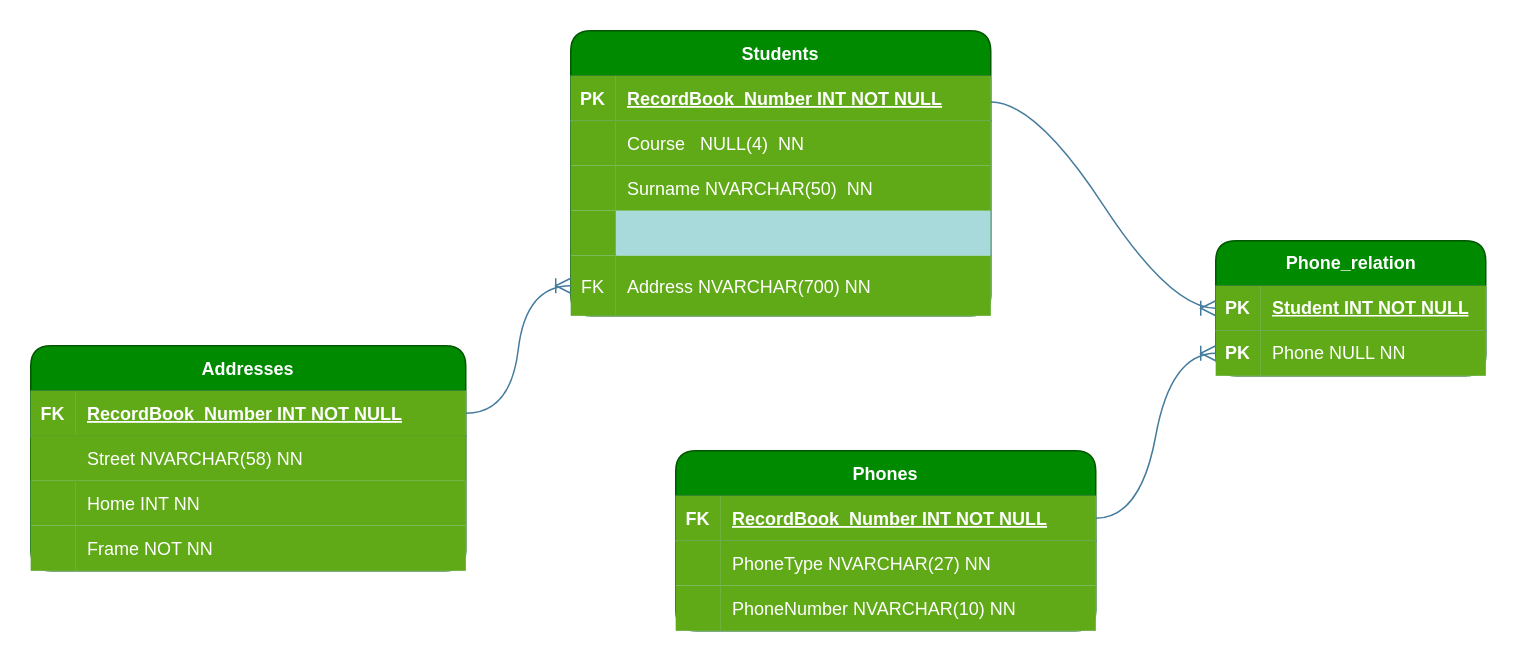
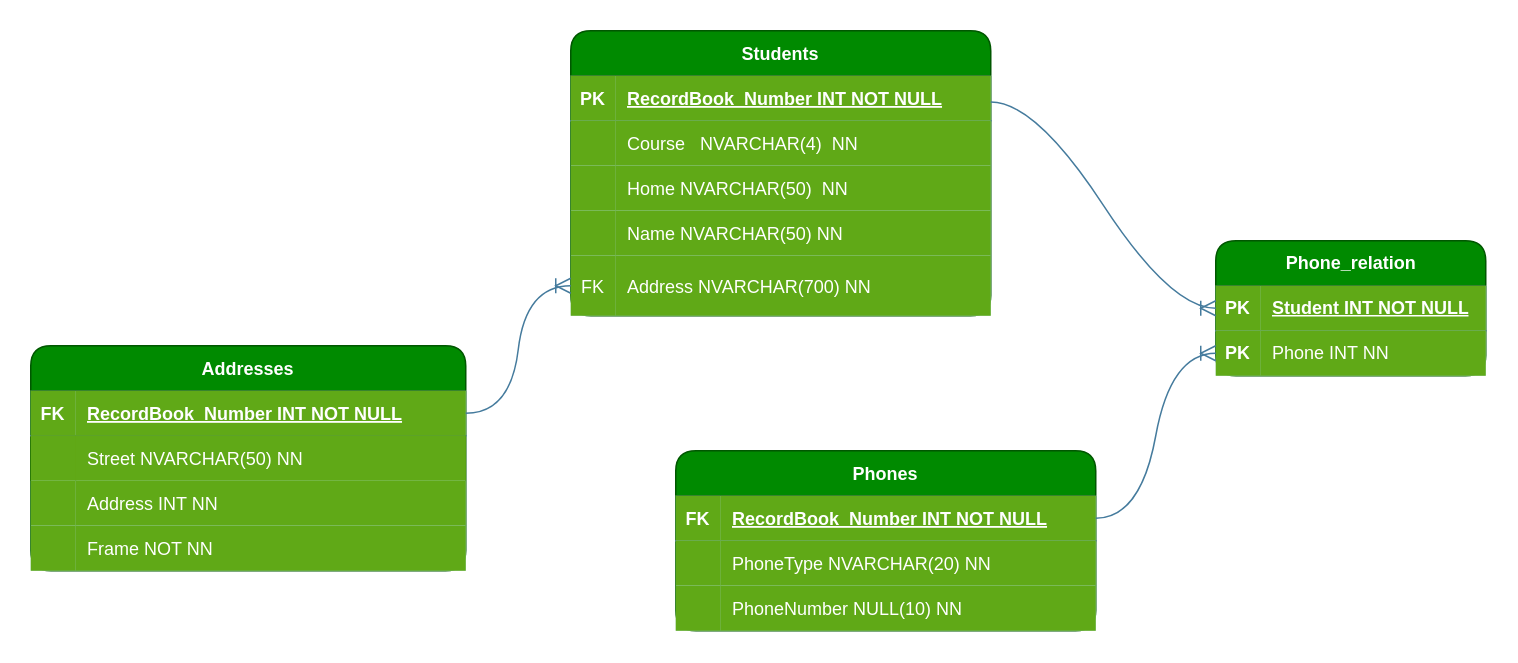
- <mxCell id="31" value="Course   NULL(4)  NN" style="shape=partialRectangle;overflow=hidden;connectable=0;top=0;left=0;bottom=0;right=0;align=left;spacingLeft=6;rounded=1;labelBackgroundColor=none;fillColor=#60a917;strokeColor=#2D7600;fontColor=#ffffff;" parent="29" vertex="1"><mxGeometry x="30" width="250" height="30" as="geometry"><mxRectangle width="250" height="30" as="alternateBounds" /></mxGeometry></mxCell>
+ <mxCell id="31" value="Course   NVARCHAR(4)  NN" style="shape=partialRectangle;overflow=hidden;connectable=0;top=0;left=0;bottom=0;right=0;align=left;spacingLeft=6;rounded=1;labelBackgroundColor=none;fillColor=#60a917;strokeColor=#2D7600;fontColor=#ffffff;" parent="29" vertex="1"><mxGeometry x="30" width="250" height="30" as="geometry"><mxRectangle width="250" height="30" as="alternateBounds" /></mxGeometry></mxCell>
- <mxCell id="34" value="Surname NVARCHAR(50)  NN" style="shape=partialRectangle;overflow=hidden;connectable=0;top=0;left=0;bottom=0;right=0;align=left;spacingLeft=6;rounded=1;labelBackgroundColor=none;fillColor=#60a917;strokeColor=#2D7600;fontColor=#ffffff;" parent="32" vertex="1"><mxGeometry x="30" width="250" height="30" as="geometry"><mxRectangle width="250" height="30" as="alternateBounds" /></mxGeometry></mxCell>
+ <mxCell id="34" value="Home NVARCHAR(50)  NN" style="shape=partialRectangle;overflow=hidden;connectable=0;top=0;left=0;bottom=0;right=0;align=left;spacingLeft=6;rounded=1;labelBackgroundColor=none;fillColor=#60a917;strokeColor=#2D7600;fontColor=#ffffff;" parent="32" vertex="1"><mxGeometry x="30" width="250" height="30" as="geometry"><mxRectangle width="250" height="30" as="alternateBounds" /></mxGeometry></mxCell>
+ <mxCell id="37" value="Name NVARCHAR(50) NN" style="shape=partialRectangle;overflow=hidden;connectable=0;top=0;left=0;bottom=0;right=0;align=left;spacingLeft=6;rounded=1;labelBackgroundColor=none;fillColor=#60a917;strokeColor=#2D7600;fontColor=#ffffff;" parent="35" vertex="1"><mxGeometry x="30" width="250" height="30" as="geometry"><mxRectangle width="250" height="30" as="alternateBounds" /></mxGeometry></mxCell>
- <mxCell id="47" value="Pho&lt;span style=&quot;background-color: initial;&quot;&gt;ne NULL NN&lt;/span&gt;" style="shape=partialRectangle;connectable=0;top=0;left=0;bottom=0;right=0;align=left;spacingLeft=6;overflow=hidden;whiteSpace=wrap;html=1;labelBackgroundColor=none;rounded=1;fillColor=#60a917;strokeColor=#2D7600;fontColor=#ffffff;" parent="45" vertex="1"><mxGeometry x="30" width="150" height="30" as="geometry"><mxRectangle width="150" height="30" as="alternateBounds" /></mxGeometry></mxCell>
+ <mxCell id="47" value="Pho&lt;span style=&quot;background-color: initial;&quot;&gt;ne INT NN&lt;/span&gt;" style="shape=partialRectangle;connectable=0;top=0;left=0;bottom=0;right=0;align=left;spacingLeft=6;overflow=hidden;whiteSpace=wrap;html=1;labelBackgroundColor=none;rounded=1;fillColor=#60a917;strokeColor=#2D7600;fontColor=#ffffff;" parent="45" vertex="1"><mxGeometry x="30" width="150" height="30" as="geometry"><mxRectangle width="150" height="30" as="alternateBounds" /></mxGeometry></mxCell>
- <mxCell id="8" value="Street NVARCHAR(58) NN" style="shape=partialRectangle;overflow=hidden;connectable=0;top=0;left=0;bottom=0;right=0;align=left;spacingLeft=6;rounded=1;labelBackgroundColor=none;fillColor=#60a917;strokeColor=#2D7600;fontColor=#ffffff;" parent="6" vertex="1"><mxGeometry x="30" width="260" height="30" as="geometry"><mxRectangle width="260" height="30" as="alternateBounds" /></mxGeometry></mxCell>
+ <mxCell id="8" value="Street NVARCHAR(50) NN" style="shape=partialRectangle;overflow=hidden;connectable=0;top=0;left=0;bottom=0;right=0;align=left;spacingLeft=6;rounded=1;labelBackgroundColor=none;fillColor=#60a917;strokeColor=#2D7600;fontColor=#ffffff;" parent="6" vertex="1"><mxGeometry x="30" width="260" height="30" as="geometry"><mxRectangle width="260" height="30" as="alternateBounds" /></mxGeometry></mxCell>
- <mxCell id="11" value="Home INT NN" style="shape=partialRectangle;overflow=hidden;connectable=0;top=0;left=0;bottom=0;right=0;align=left;spacingLeft=6;rounded=1;labelBackgroundColor=none;fillColor=#60a917;strokeColor=#2D7600;fontColor=#ffffff;" parent="9" vertex="1"><mxGeometry x="30" width="260" height="30" as="geometry"><mxRectangle width="260" height="30" as="alternateBounds" /></mxGeometry></mxCell>
+ <mxCell id="11" value="Address INT NN" style="shape=partialRectangle;overflow=hidden;connectable=0;top=0;left=0;bottom=0;right=0;align=left;spacingLeft=6;rounded=1;labelBackgroundColor=none;fillColor=#60a917;strokeColor=#2D7600;fontColor=#ffffff;" parent="9" vertex="1"><mxGeometry x="30" width="260" height="30" as="geometry"><mxRectangle width="260" height="30" as="alternateBounds" /></mxGeometry></mxCell>
- <mxCell id="21" value="PhoneType NVARCHAR(27) NN" style="shape=partialRectangle;overflow=hidden;connectable=0;top=0;left=0;bottom=0;right=0;align=left;spacingLeft=6;rounded=1;labelBackgroundColor=none;fillColor=#60a917;strokeColor=#2D7600;fontColor=#ffffff;" parent="19" vertex="1"><mxGeometry x="30" width="250" height="30" as="geometry"><mxRectangle width="250" height="30" as="alternateBounds" /></mxGeometry></mxCell>
+ <mxCell id="21" value="PhoneType NVARCHAR(20) NN" style="shape=partialRectangle;overflow=hidden;connectable=0;top=0;left=0;bottom=0;right=0;align=left;spacingLeft=6;rounded=1;labelBackgroundColor=none;fillColor=#60a917;strokeColor=#2D7600;fontColor=#ffffff;" parent="19" vertex="1"><mxGeometry x="30" width="250" height="30" as="geometry"><mxRectangle width="250" height="30" as="alternateBounds" /></mxGeometry></mxCell>
- <mxCell id="24" value="PhoneNumber NVARCHAR(10) NN" style="shape=partialRectangle;overflow=hidden;connectable=0;top=0;left=0;bottom=0;right=0;align=left;spacingLeft=6;rounded=1;labelBackgroundColor=none;fillColor=#60a917;strokeColor=#2D7600;fontColor=#ffffff;" parent="22" vertex="1"><mxGeometry x="30" width="250" height="30" as="geometry"><mxRectangle width="250" height="30" as="alternateBounds" /></mxGeometry></mxCell>
+ <mxCell id="24" value="PhoneNumber NULL(10) NN" style="shape=partialRectangle;overflow=hidden;connectable=0;top=0;left=0;bottom=0;right=0;align=left;spacingLeft=6;rounded=1;labelBackgroundColor=none;fillColor=#60a917;strokeColor=#2D7600;fontColor=#ffffff;" parent="22" vertex="1"><mxGeometry x="30" width="250" height="30" as="geometry"><mxRectangle width="250" height="30" as="alternateBounds" /></mxGeometry></mxCell>
